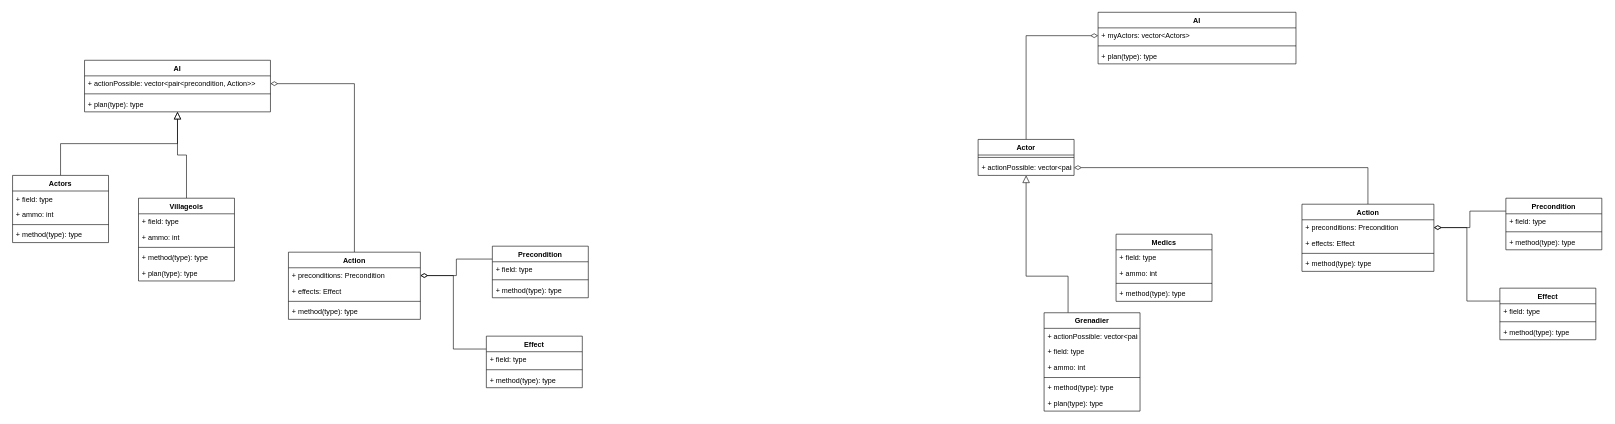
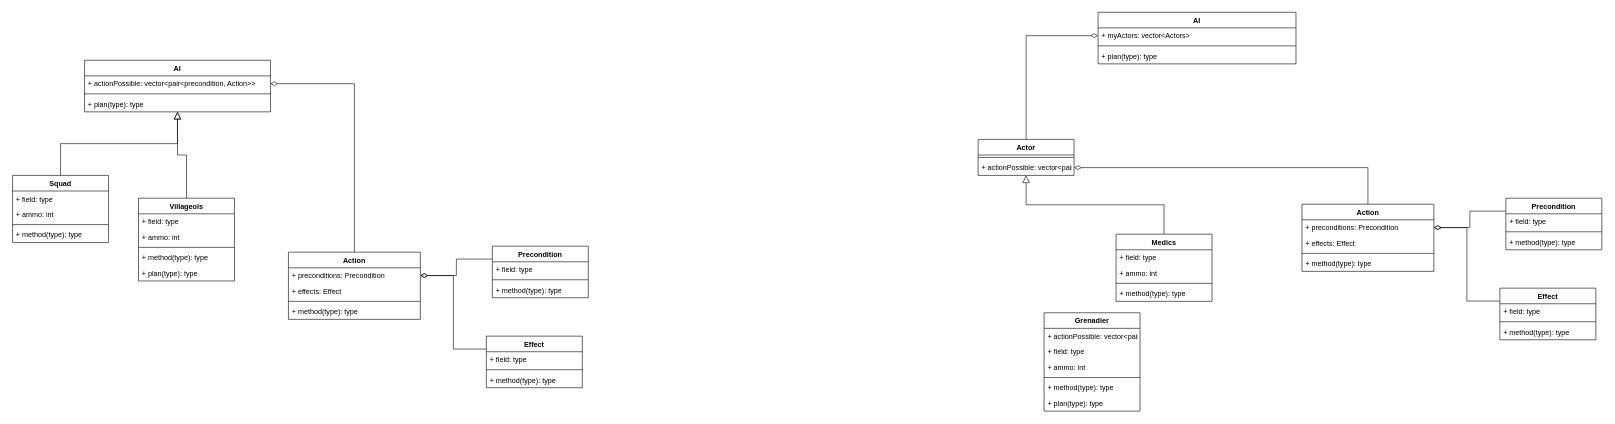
- <mxCell id="64" value="Actors" style="swimlane;fontStyle=1;align=center;verticalAlign=top;childLayout=stackLayout;horizontal=1;startSize=26;horizontalStack=0;resizeParent=1;resizeParentMax=0;resizeLast=0;collapsible=1;marginBottom=0;" parent="1" vertex="1"><mxGeometry x="20" y="292" width="160" height="112" as="geometry" /></mxCell>
+ <mxCell id="64" value="Squad" style="swimlane;fontStyle=1;align=center;verticalAlign=top;childLayout=stackLayout;horizontal=1;startSize=26;horizontalStack=0;resizeParent=1;resizeParentMax=0;resizeLast=0;collapsible=1;marginBottom=0;" parent="1" vertex="1"><mxGeometry x="20" y="292" width="160" height="112" as="geometry" /></mxCell>
+ <mxCell id="30" style="edgeStyle=orthogonalEdgeStyle;rounded=0;orthogonalLoop=1;jettySize=auto;html=1;exitX=0.5;exitY=0;exitDx=0;exitDy=0;endArrow=block;endFill=0;endSize=10;" parent="1" source="31" target="70" edge="1"><mxGeometry relative="1" as="geometry" /></mxCell>
- <mxCell id="22" style="edgeStyle=orthogonalEdgeStyle;rounded=0;orthogonalLoop=1;jettySize=auto;html=1;exitX=0.25;exitY=0;exitDx=0;exitDy=0;endArrow=block;endFill=0;endSize=10;" parent="1" source="23" target="70" edge="1"><mxGeometry relative="1" as="geometry"><Array as="points"><mxPoint x="1780" y="460" /><mxPoint x="1710" y="460" /></Array></mxGeometry></mxCell>
